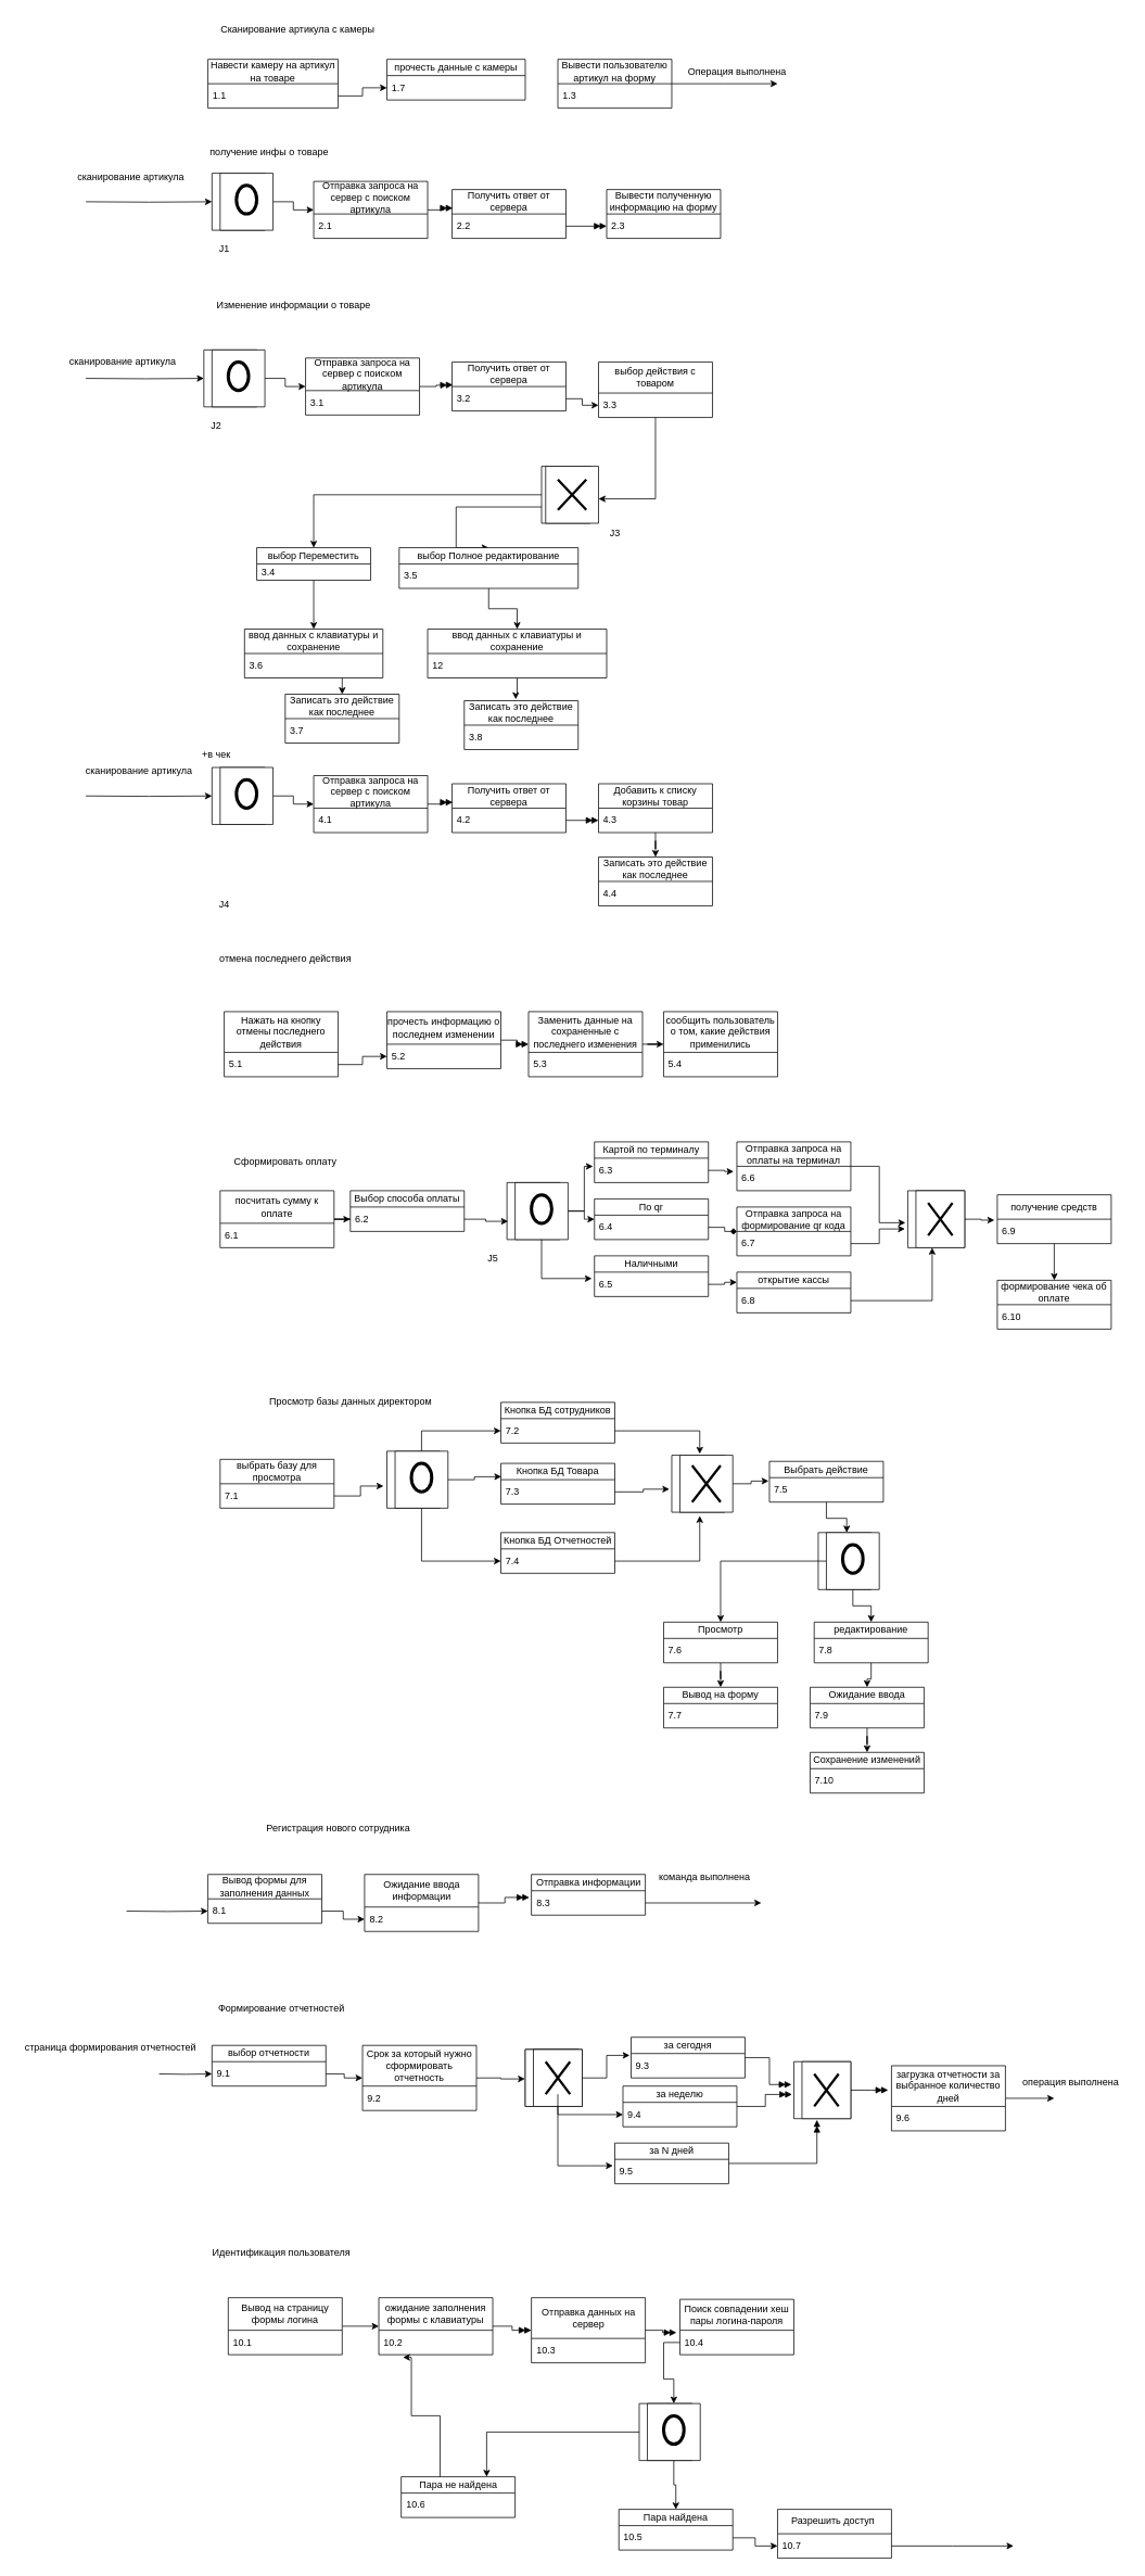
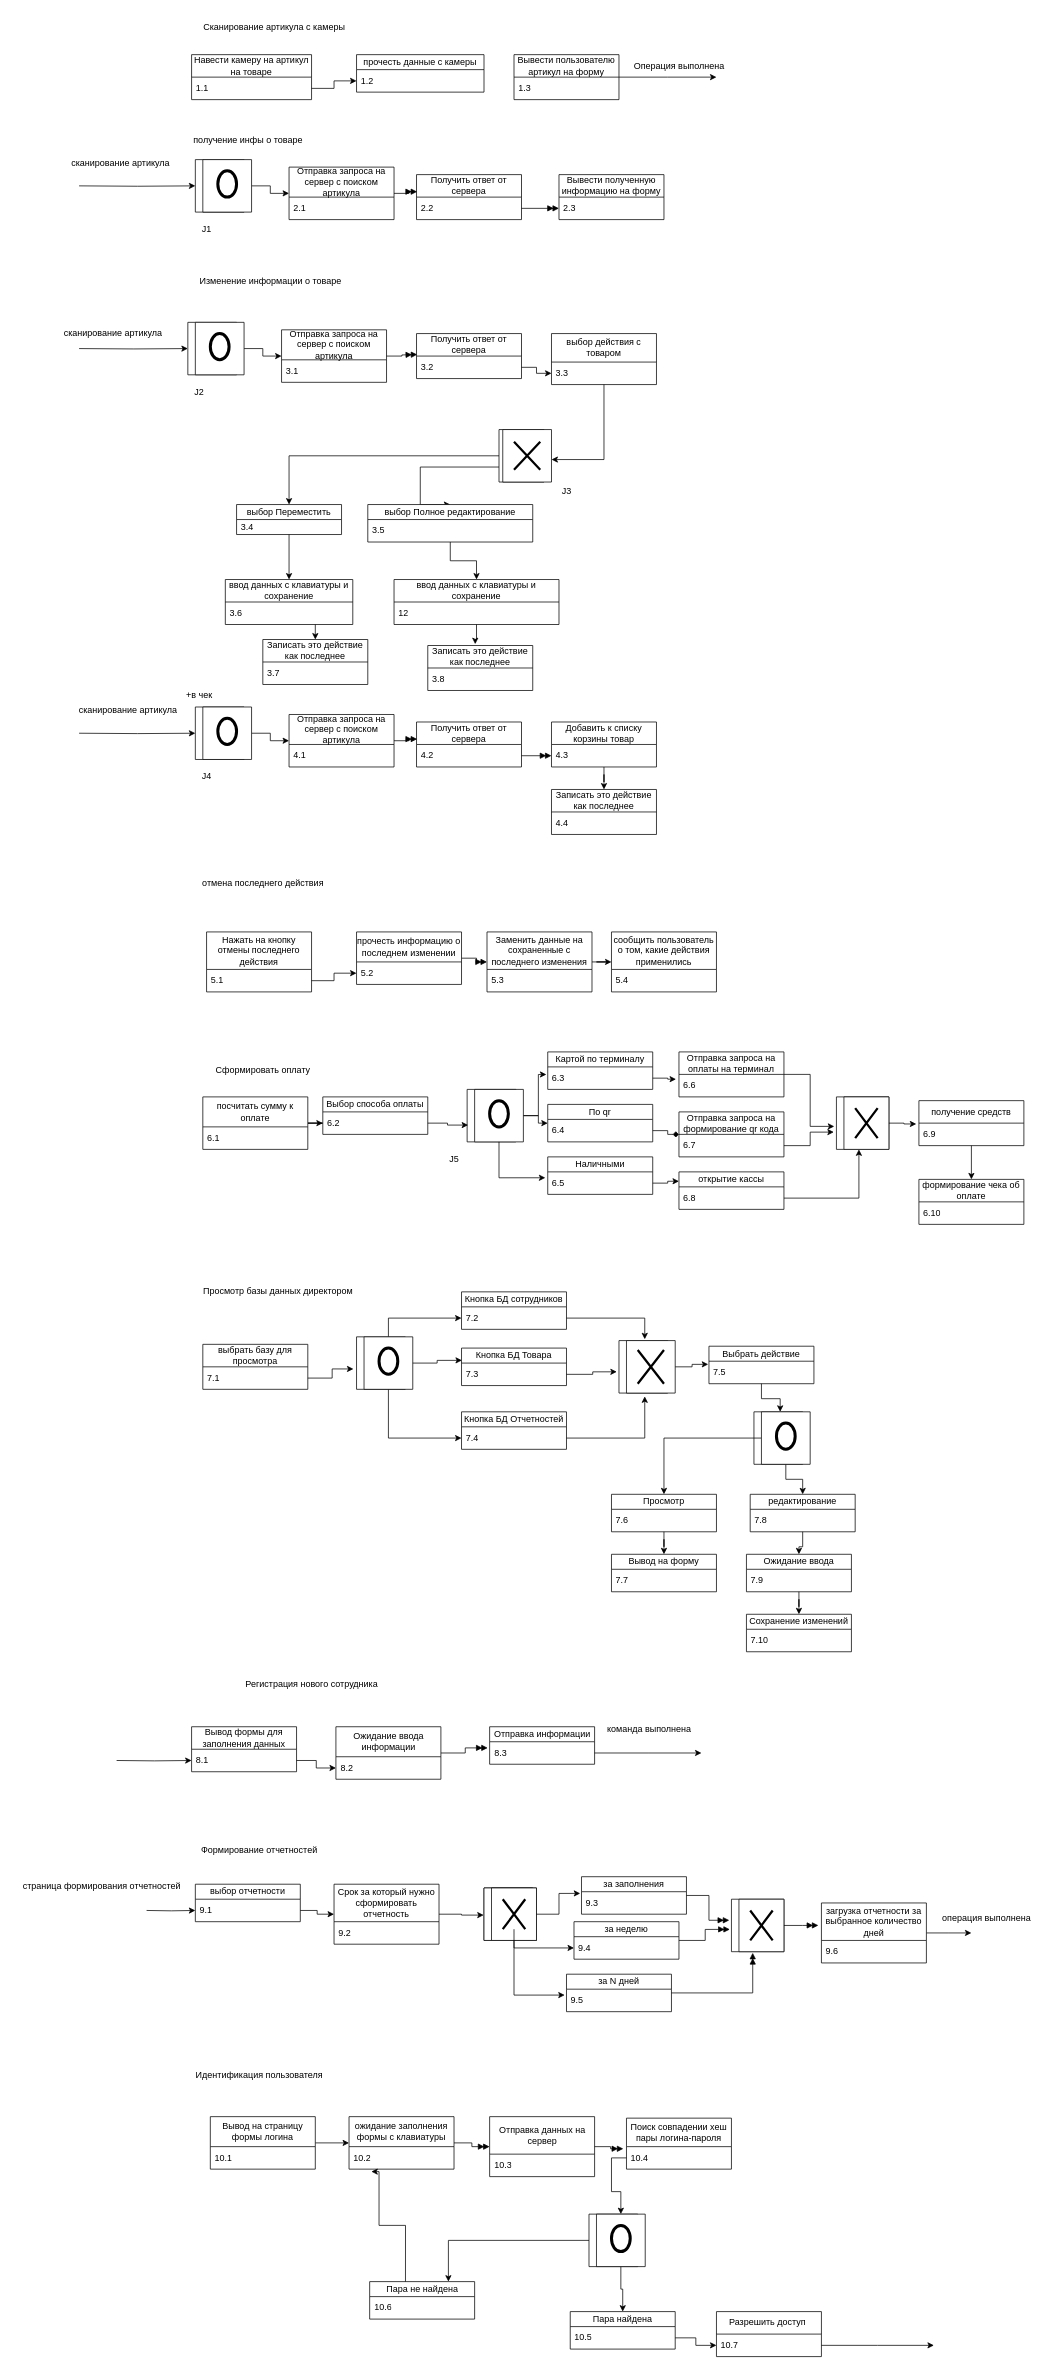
- <mxCell id="5" value="1.7" style="text;strokeColor=none;fillColor=none;align=left;verticalAlign=middle;spacingLeft=4;spacingRight=4;overflow=hidden;points=[[0,0.5],[1,0.5]];portConstraint=eastwest;rotatable=0;whiteSpace=wrap;html=1;" vertex="1" parent="4"><mxGeometry y="20" width="170" height="30" as="geometry" /></mxCell>
+ <mxCell id="5" value="1.2" style="text;strokeColor=none;fillColor=none;align=left;verticalAlign=middle;spacingLeft=4;spacingRight=4;overflow=hidden;points=[[0,0.5],[1,0.5]];portConstraint=eastwest;rotatable=0;whiteSpace=wrap;html=1;" vertex="1" parent="4"><mxGeometry y="20" width="170" height="30" as="geometry" /></mxCell>
- <mxCell id="66" value="J4" style="text;html=1;align=center;verticalAlign=middle;resizable=0;points=[];autosize=1;strokeColor=none;fillColor=none;" vertex="1" parent="1"><mxGeometry x="255" y="1095" width="40" height="30" as="geometry" /></mxCell>
+ <mxCell id="66" value="J4" style="text;html=1;align=center;verticalAlign=middle;resizable=0;points=[];autosize=1;strokeColor=none;fillColor=none;" vertex="1" parent="1"><mxGeometry x="255" y="1020" width="40" height="30" as="geometry" /></mxCell>
- <mxCell id="133" value="Просмотр базы данных директором" style="text;html=1;align=center;verticalAlign=middle;resizable=0;points=[];autosize=1;strokeColor=none;fillColor=none;" vertex="1" parent="1"><mxGeometry x="320" y="1706" width="220" height="30" as="geometry" /></mxCell>
+ <mxCell id="133" value="Просмотр базы данных директором" style="text;html=1;align=center;verticalAlign=middle;resizable=0;points=[];autosize=1;strokeColor=none;fillColor=none;" vertex="1" parent="1"><mxGeometry x="260" y="1706" width="220" height="30" as="geometry" /></mxCell>
- <mxCell id="201" value="за сегодня" style="swimlane;fontStyle=0;childLayout=stackLayout;horizontal=1;startSize=20;horizontalStack=0;resizeParent=1;resizeParentMax=0;resizeLast=0;collapsible=1;marginBottom=0;whiteSpace=wrap;html=1;" vertex="1" parent="1"><mxGeometry x="775" y="2502" width="140" height="50" as="geometry" /></mxCell>
+ <mxCell id="201" value="за заполнения" style="swimlane;fontStyle=0;childLayout=stackLayout;horizontal=1;startSize=20;horizontalStack=0;resizeParent=1;resizeParentMax=0;resizeLast=0;collapsible=1;marginBottom=0;whiteSpace=wrap;html=1;" vertex="1" parent="1"><mxGeometry x="775" y="2502" width="140" height="50" as="geometry" /></mxCell>
